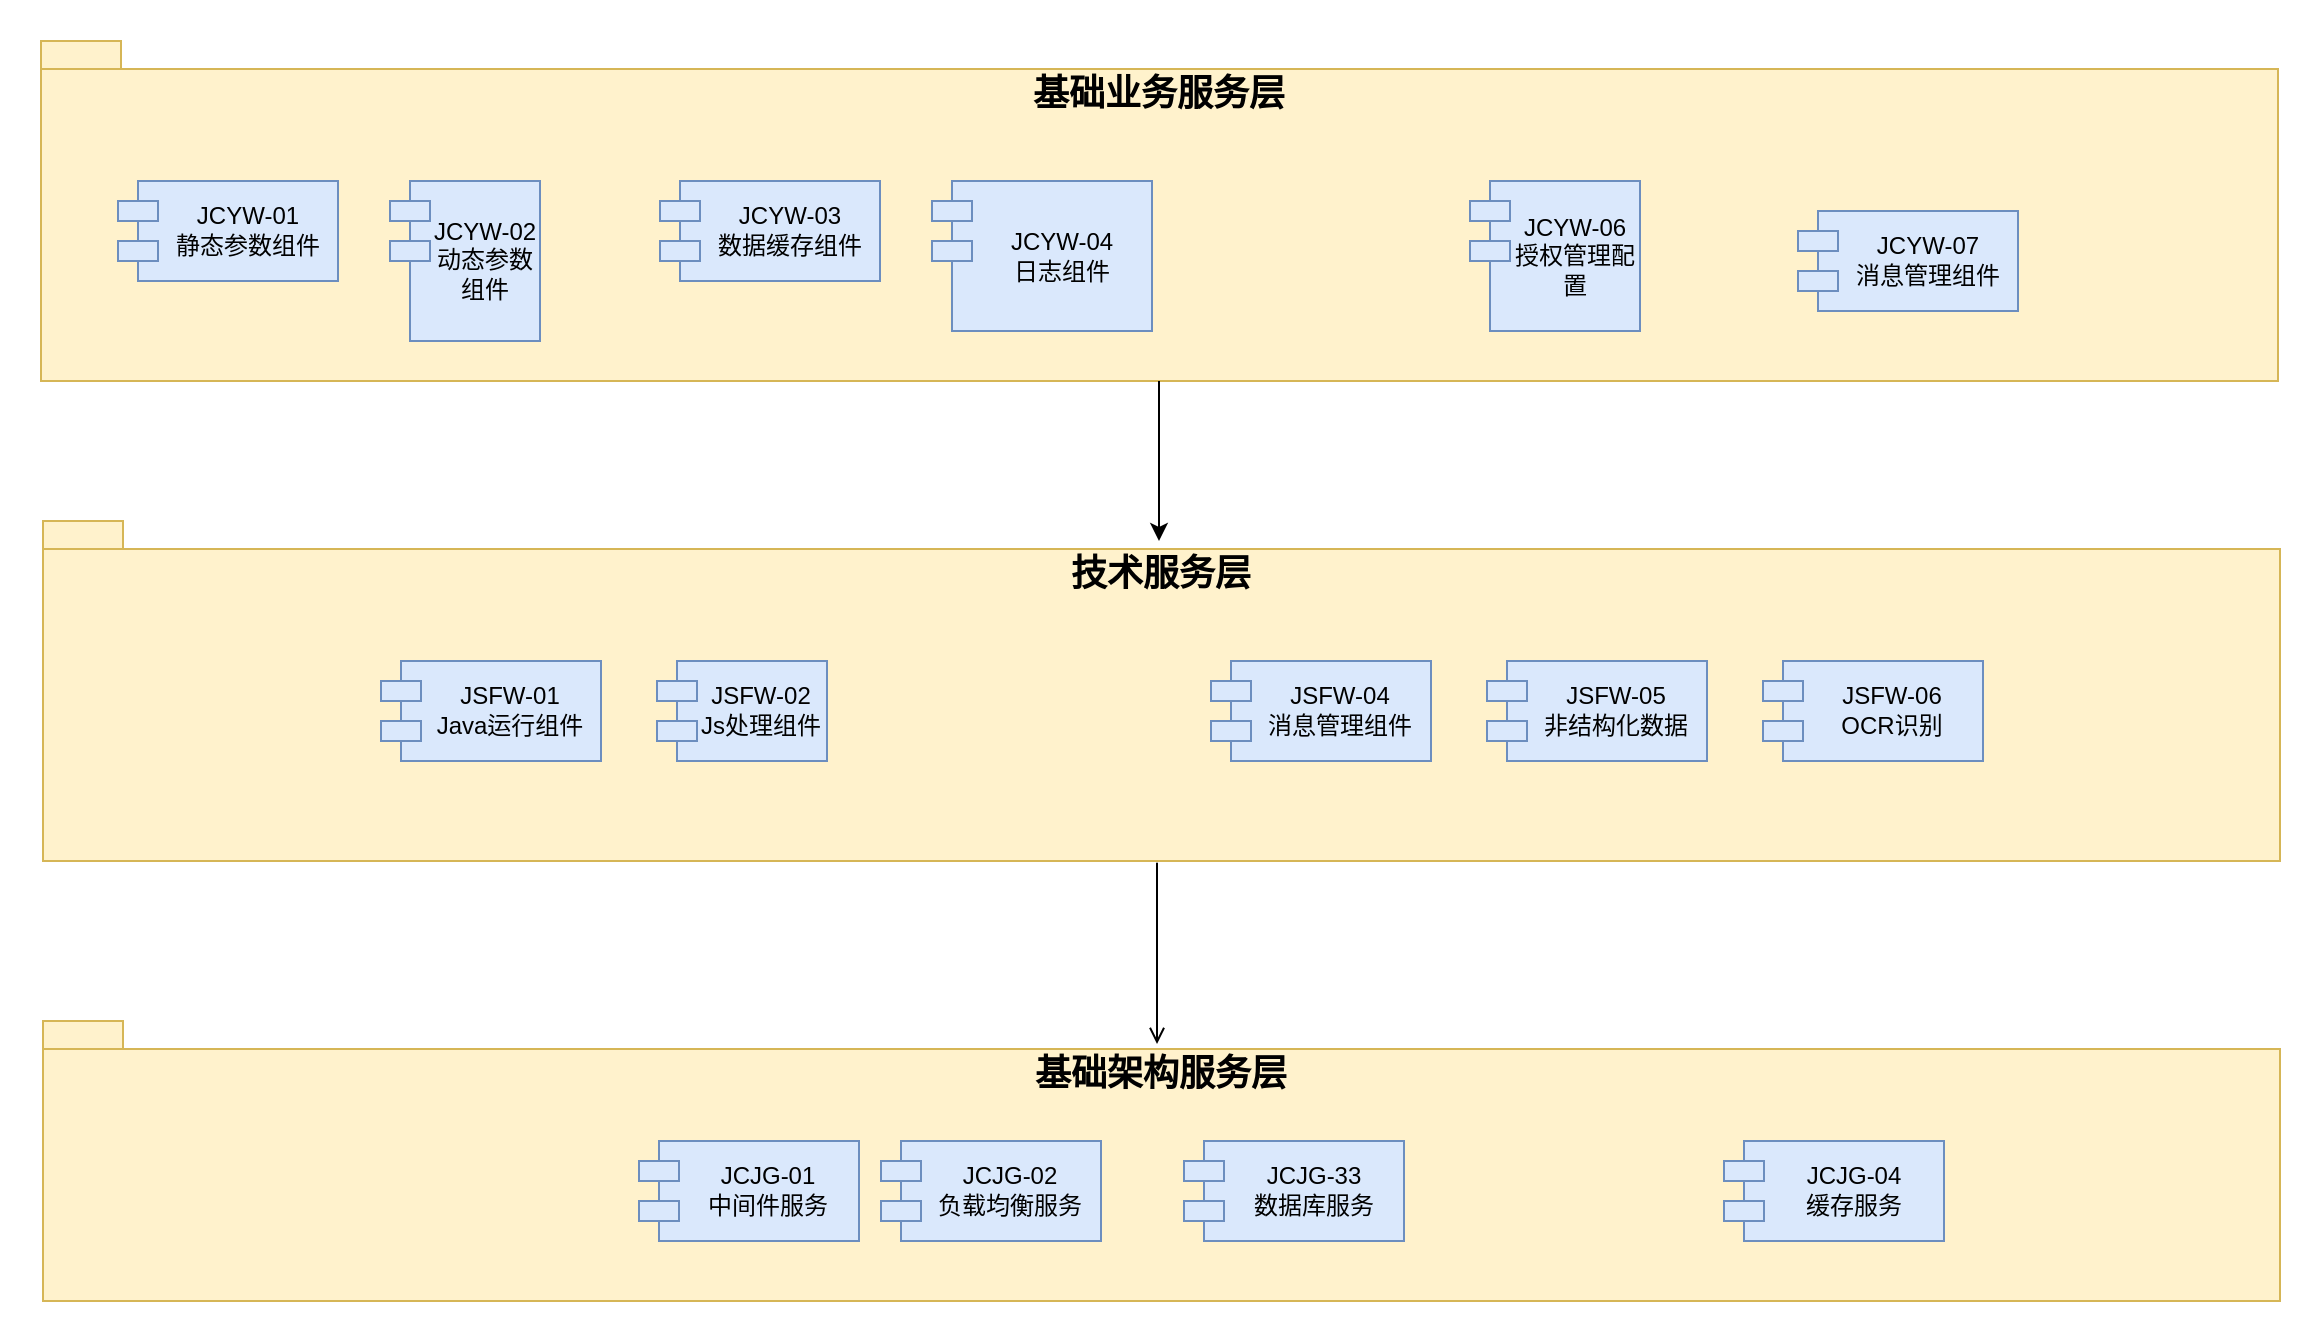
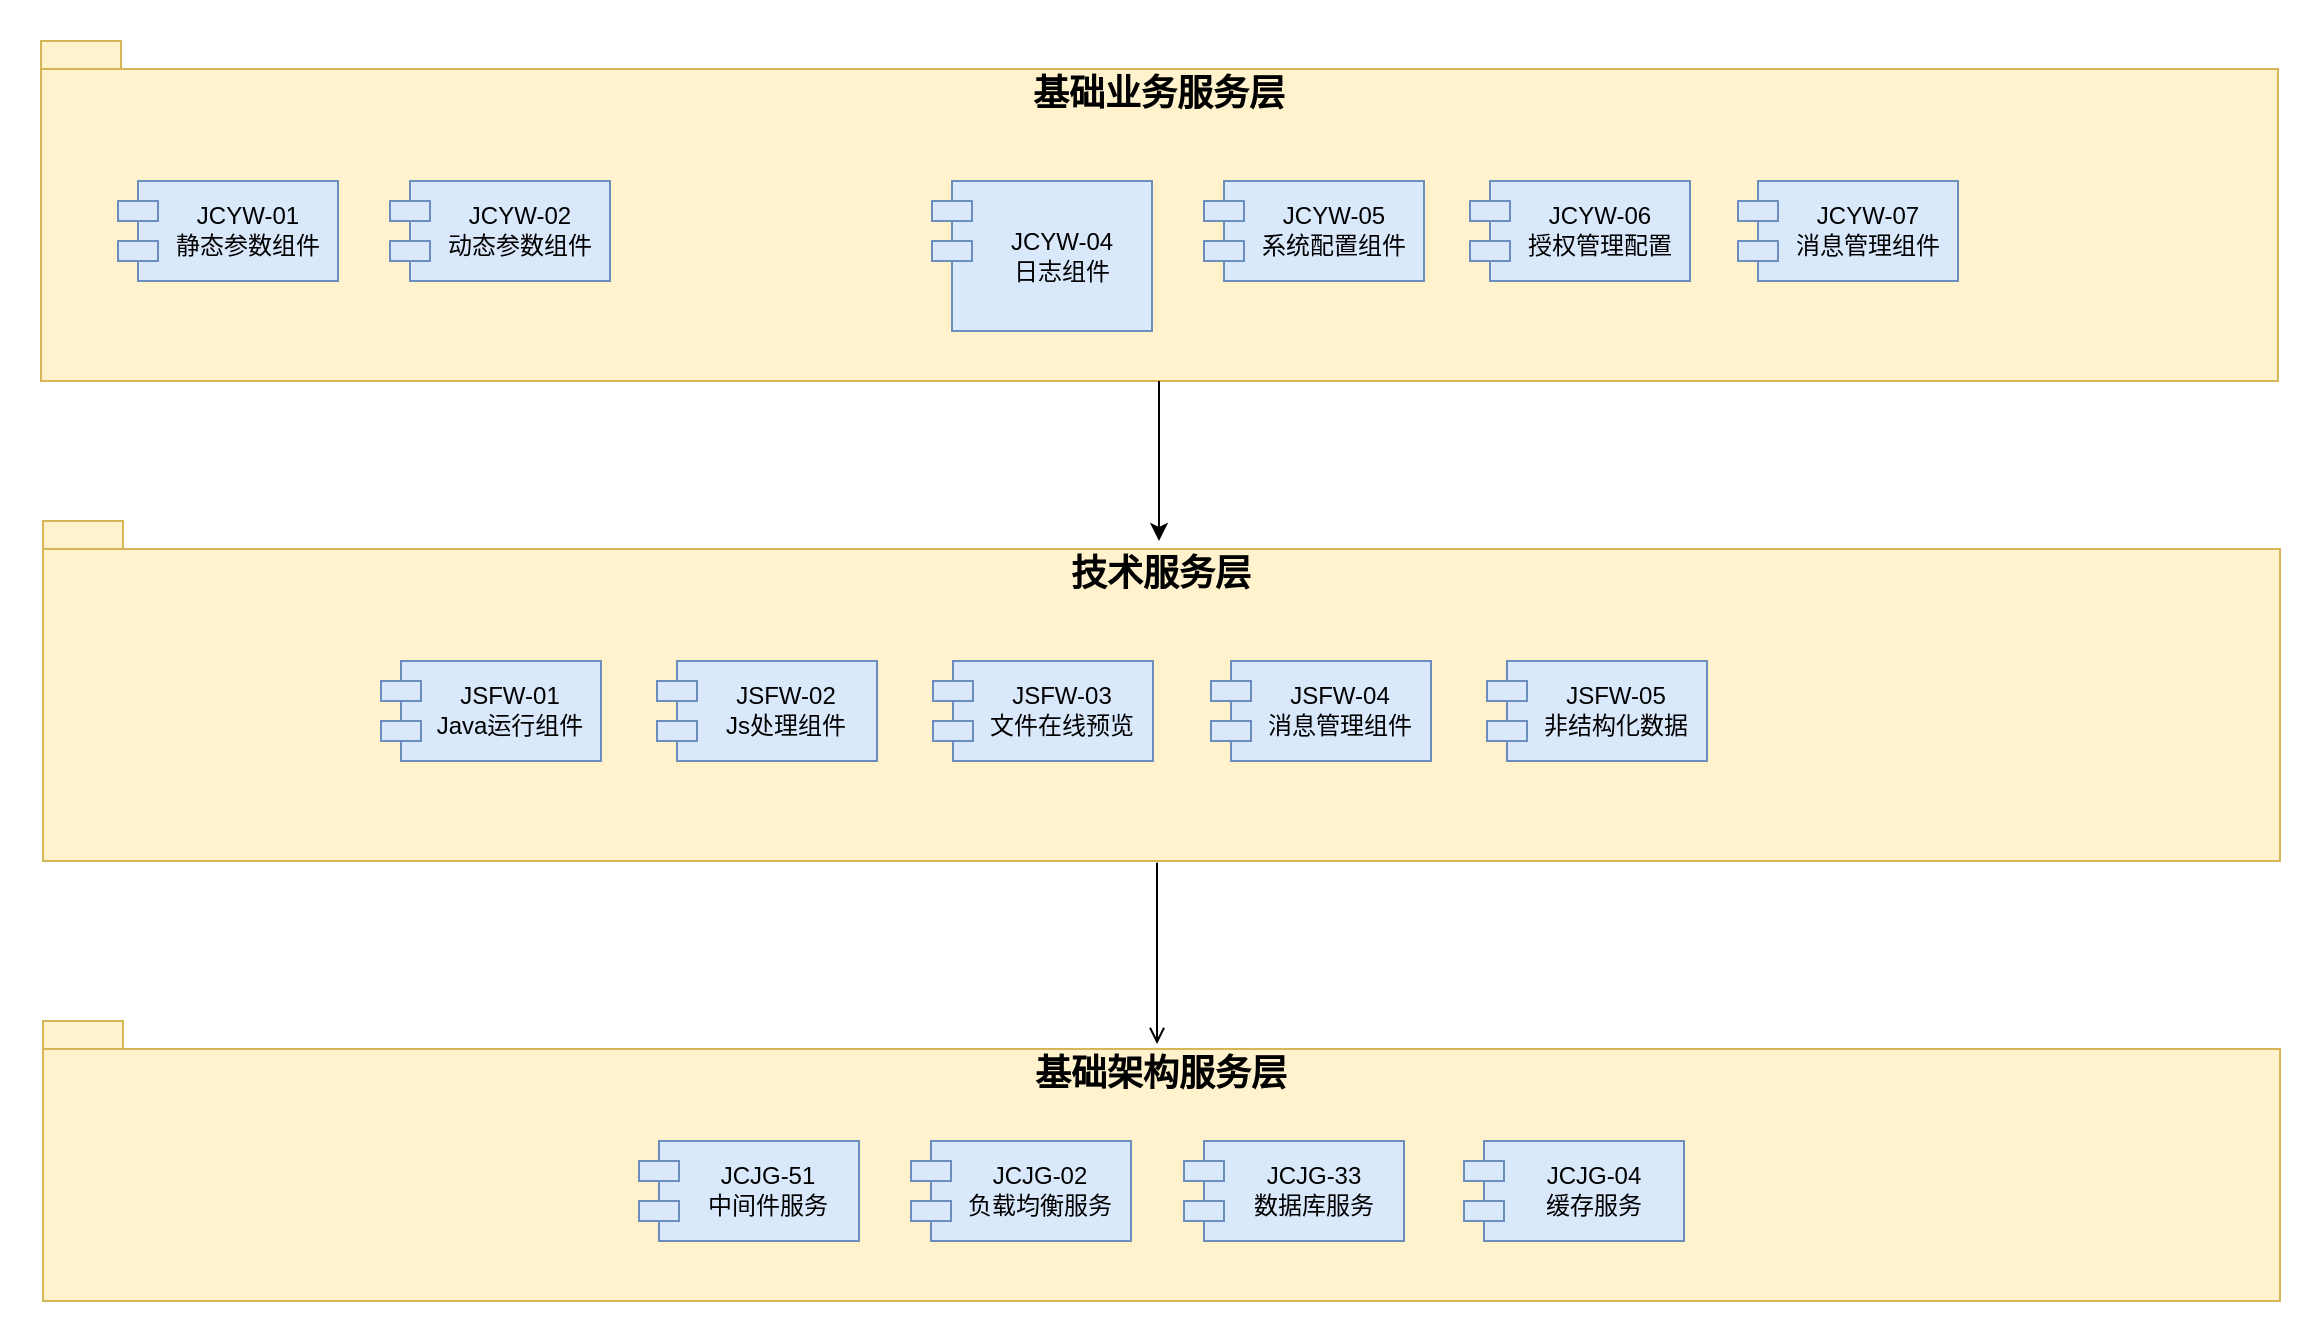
- <mxCell id="8" value="JCYW-03&#10;数据缓存组件" style="shape=module;align=center;spacingLeft=20;align=center;verticalAlign=middle;whiteSpace=wrap;labelPosition=center;verticalLabelPosition=middle;fillColor=#dae8fc;strokeColor=#6c8ebf;" parent="1" vertex="1"><mxGeometry x="329.5" y="90" width="110" height="50" as="geometry" /></mxCell>
+ <mxCell id="10" value="JCYW-05&#10;系统配置组件" style="shape=module;align=center;spacingLeft=20;align=center;verticalAlign=middle;whiteSpace=wrap;labelPosition=center;verticalLabelPosition=middle;fillColor=#dae8fc;strokeColor=#6c8ebf;" parent="1" vertex="1"><mxGeometry x="601.5" y="90" width="110" height="50" as="geometry" /></mxCell>
- <mxCell id="18" value="JCYW-06&#10;授权管理配置" style="shape=module;align=center;spacingLeft=20;align=center;verticalAlign=middle;whiteSpace=wrap;labelPosition=center;verticalLabelPosition=middle;fillColor=#dae8fc;strokeColor=#6c8ebf;" parent="1" vertex="1"><mxGeometry x="734.5" y="90" width="85" height="75" as="geometry" /></mxCell>
+ <mxCell id="18" value="JCYW-06&#10;授权管理配置" style="shape=module;align=center;spacingLeft=20;align=center;verticalAlign=middle;whiteSpace=wrap;labelPosition=center;verticalLabelPosition=middle;fillColor=#dae8fc;strokeColor=#6c8ebf;" parent="1" vertex="1"><mxGeometry x="734.5" y="90" width="110" height="50" as="geometry" /></mxCell>
- <mxCell id="7" value="JCYW-02&#10;动态参数组件" style="shape=module;align=center;spacingLeft=20;align=center;verticalAlign=middle;whiteSpace=wrap;labelPosition=center;verticalLabelPosition=middle;fillColor=#dae8fc;strokeColor=#6c8ebf;" parent="1" vertex="1"><mxGeometry x="194.5" y="90" width="75" height="80" as="geometry" /></mxCell>
+ <mxCell id="7" value="JCYW-02&#10;动态参数组件" style="shape=module;align=center;spacingLeft=20;align=center;verticalAlign=middle;whiteSpace=wrap;labelPosition=center;verticalLabelPosition=middle;fillColor=#dae8fc;strokeColor=#6c8ebf;" parent="1" vertex="1"><mxGeometry x="194.5" y="90" width="110" height="50" as="geometry" /></mxCell>
- <mxCell id="19" value="JCYW-07&#10;消息管理组件" style="shape=module;align=center;spacingLeft=20;align=center;verticalAlign=middle;whiteSpace=wrap;labelPosition=center;verticalLabelPosition=middle;fillColor=#dae8fc;strokeColor=#6c8ebf;" parent="1" vertex="1"><mxGeometry x="898.5" y="105" width="110" height="50" as="geometry" /></mxCell>
+ <mxCell id="19" value="JCYW-07&#10;消息管理组件" style="shape=module;align=center;spacingLeft=20;align=center;verticalAlign=middle;whiteSpace=wrap;labelPosition=center;verticalLabelPosition=middle;fillColor=#dae8fc;strokeColor=#6c8ebf;" parent="1" vertex="1"><mxGeometry x="868.5" y="90" width="110" height="50" as="geometry" /></mxCell>
- <mxCell id="12" value="JSFW-02&#10;Js处理组件" style="shape=module;align=center;spacingLeft=20;align=center;verticalAlign=middle;whiteSpace=wrap;labelPosition=center;verticalLabelPosition=middle;fillColor=#dae8fc;strokeColor=#6c8ebf;" parent="1" vertex="1"><mxGeometry x="328" y="330" width="85" height="50" as="geometry" /></mxCell>
+ <mxCell id="12" value="JSFW-02&#10;Js处理组件" style="shape=module;align=center;spacingLeft=20;align=center;verticalAlign=middle;whiteSpace=wrap;labelPosition=center;verticalLabelPosition=middle;fillColor=#dae8fc;strokeColor=#6c8ebf;" parent="1" vertex="1"><mxGeometry x="328" y="330" width="110" height="50" as="geometry" /></mxCell>
+ <mxCell id="20" value="JSFW-03&#10;文件在线预览" style="shape=module;align=center;spacingLeft=20;align=center;verticalAlign=middle;whiteSpace=wrap;labelPosition=center;verticalLabelPosition=middle;fillColor=#dae8fc;strokeColor=#6c8ebf;" parent="1" vertex="1"><mxGeometry x="466" y="330" width="110" height="50" as="geometry" /></mxCell>
- <mxCell id="23" value="JSFW-06&#10;OCR识别" style="shape=module;align=center;spacingLeft=20;align=center;verticalAlign=middle;whiteSpace=wrap;labelPosition=center;verticalLabelPosition=middle;fillColor=#dae8fc;strokeColor=#6c8ebf;" parent="1" vertex="1"><mxGeometry x="881" y="330" width="110" height="50" as="geometry" /></mxCell>
- <mxCell id="13" value="JCJG-01&#10;中间件服务" style="shape=module;align=center;spacingLeft=20;align=center;verticalAlign=middle;whiteSpace=wrap;labelPosition=center;verticalLabelPosition=middle;fillColor=#dae8fc;strokeColor=#6c8ebf;" parent="1" vertex="1"><mxGeometry x="319" y="570" width="110" height="50" as="geometry" /></mxCell>
+ <mxCell id="13" value="JCJG-51&#10;中间件服务" style="shape=module;align=center;spacingLeft=20;align=center;verticalAlign=middle;whiteSpace=wrap;labelPosition=center;verticalLabelPosition=middle;fillColor=#dae8fc;strokeColor=#6c8ebf;" parent="1" vertex="1"><mxGeometry x="319" y="570" width="110" height="50" as="geometry" /></mxCell>
- <mxCell id="14" value="JCJG-02&#10;负载均衡服务" style="shape=module;align=center;spacingLeft=20;align=center;verticalAlign=middle;whiteSpace=wrap;labelPosition=center;verticalLabelPosition=middle;fillColor=#dae8fc;strokeColor=#6c8ebf;" parent="1" vertex="1"><mxGeometry x="440" y="570" width="110" height="50" as="geometry" /></mxCell>
+ <mxCell id="14" value="JCJG-02&#10;负载均衡服务" style="shape=module;align=center;spacingLeft=20;align=center;verticalAlign=middle;whiteSpace=wrap;labelPosition=center;verticalLabelPosition=middle;fillColor=#dae8fc;strokeColor=#6c8ebf;" parent="1" vertex="1"><mxGeometry x="455" y="570" width="110" height="50" as="geometry" /></mxCell>
- <mxCell id="17" value="JCJG-04&#10;缓存服务" style="shape=module;align=center;spacingLeft=20;align=center;verticalAlign=middle;whiteSpace=wrap;labelPosition=center;verticalLabelPosition=middle;fillColor=#dae8fc;strokeColor=#6c8ebf;" parent="1" vertex="1"><mxGeometry x="861.5" y="570" width="110" height="50" as="geometry" /></mxCell>
+ <mxCell id="17" value="JCJG-04&#10;缓存服务" style="shape=module;align=center;spacingLeft=20;align=center;verticalAlign=middle;whiteSpace=wrap;labelPosition=center;verticalLabelPosition=middle;fillColor=#dae8fc;strokeColor=#6c8ebf;" parent="1" vertex="1"><mxGeometry x="731.5" y="570" width="110" height="50" as="geometry" /></mxCell>
